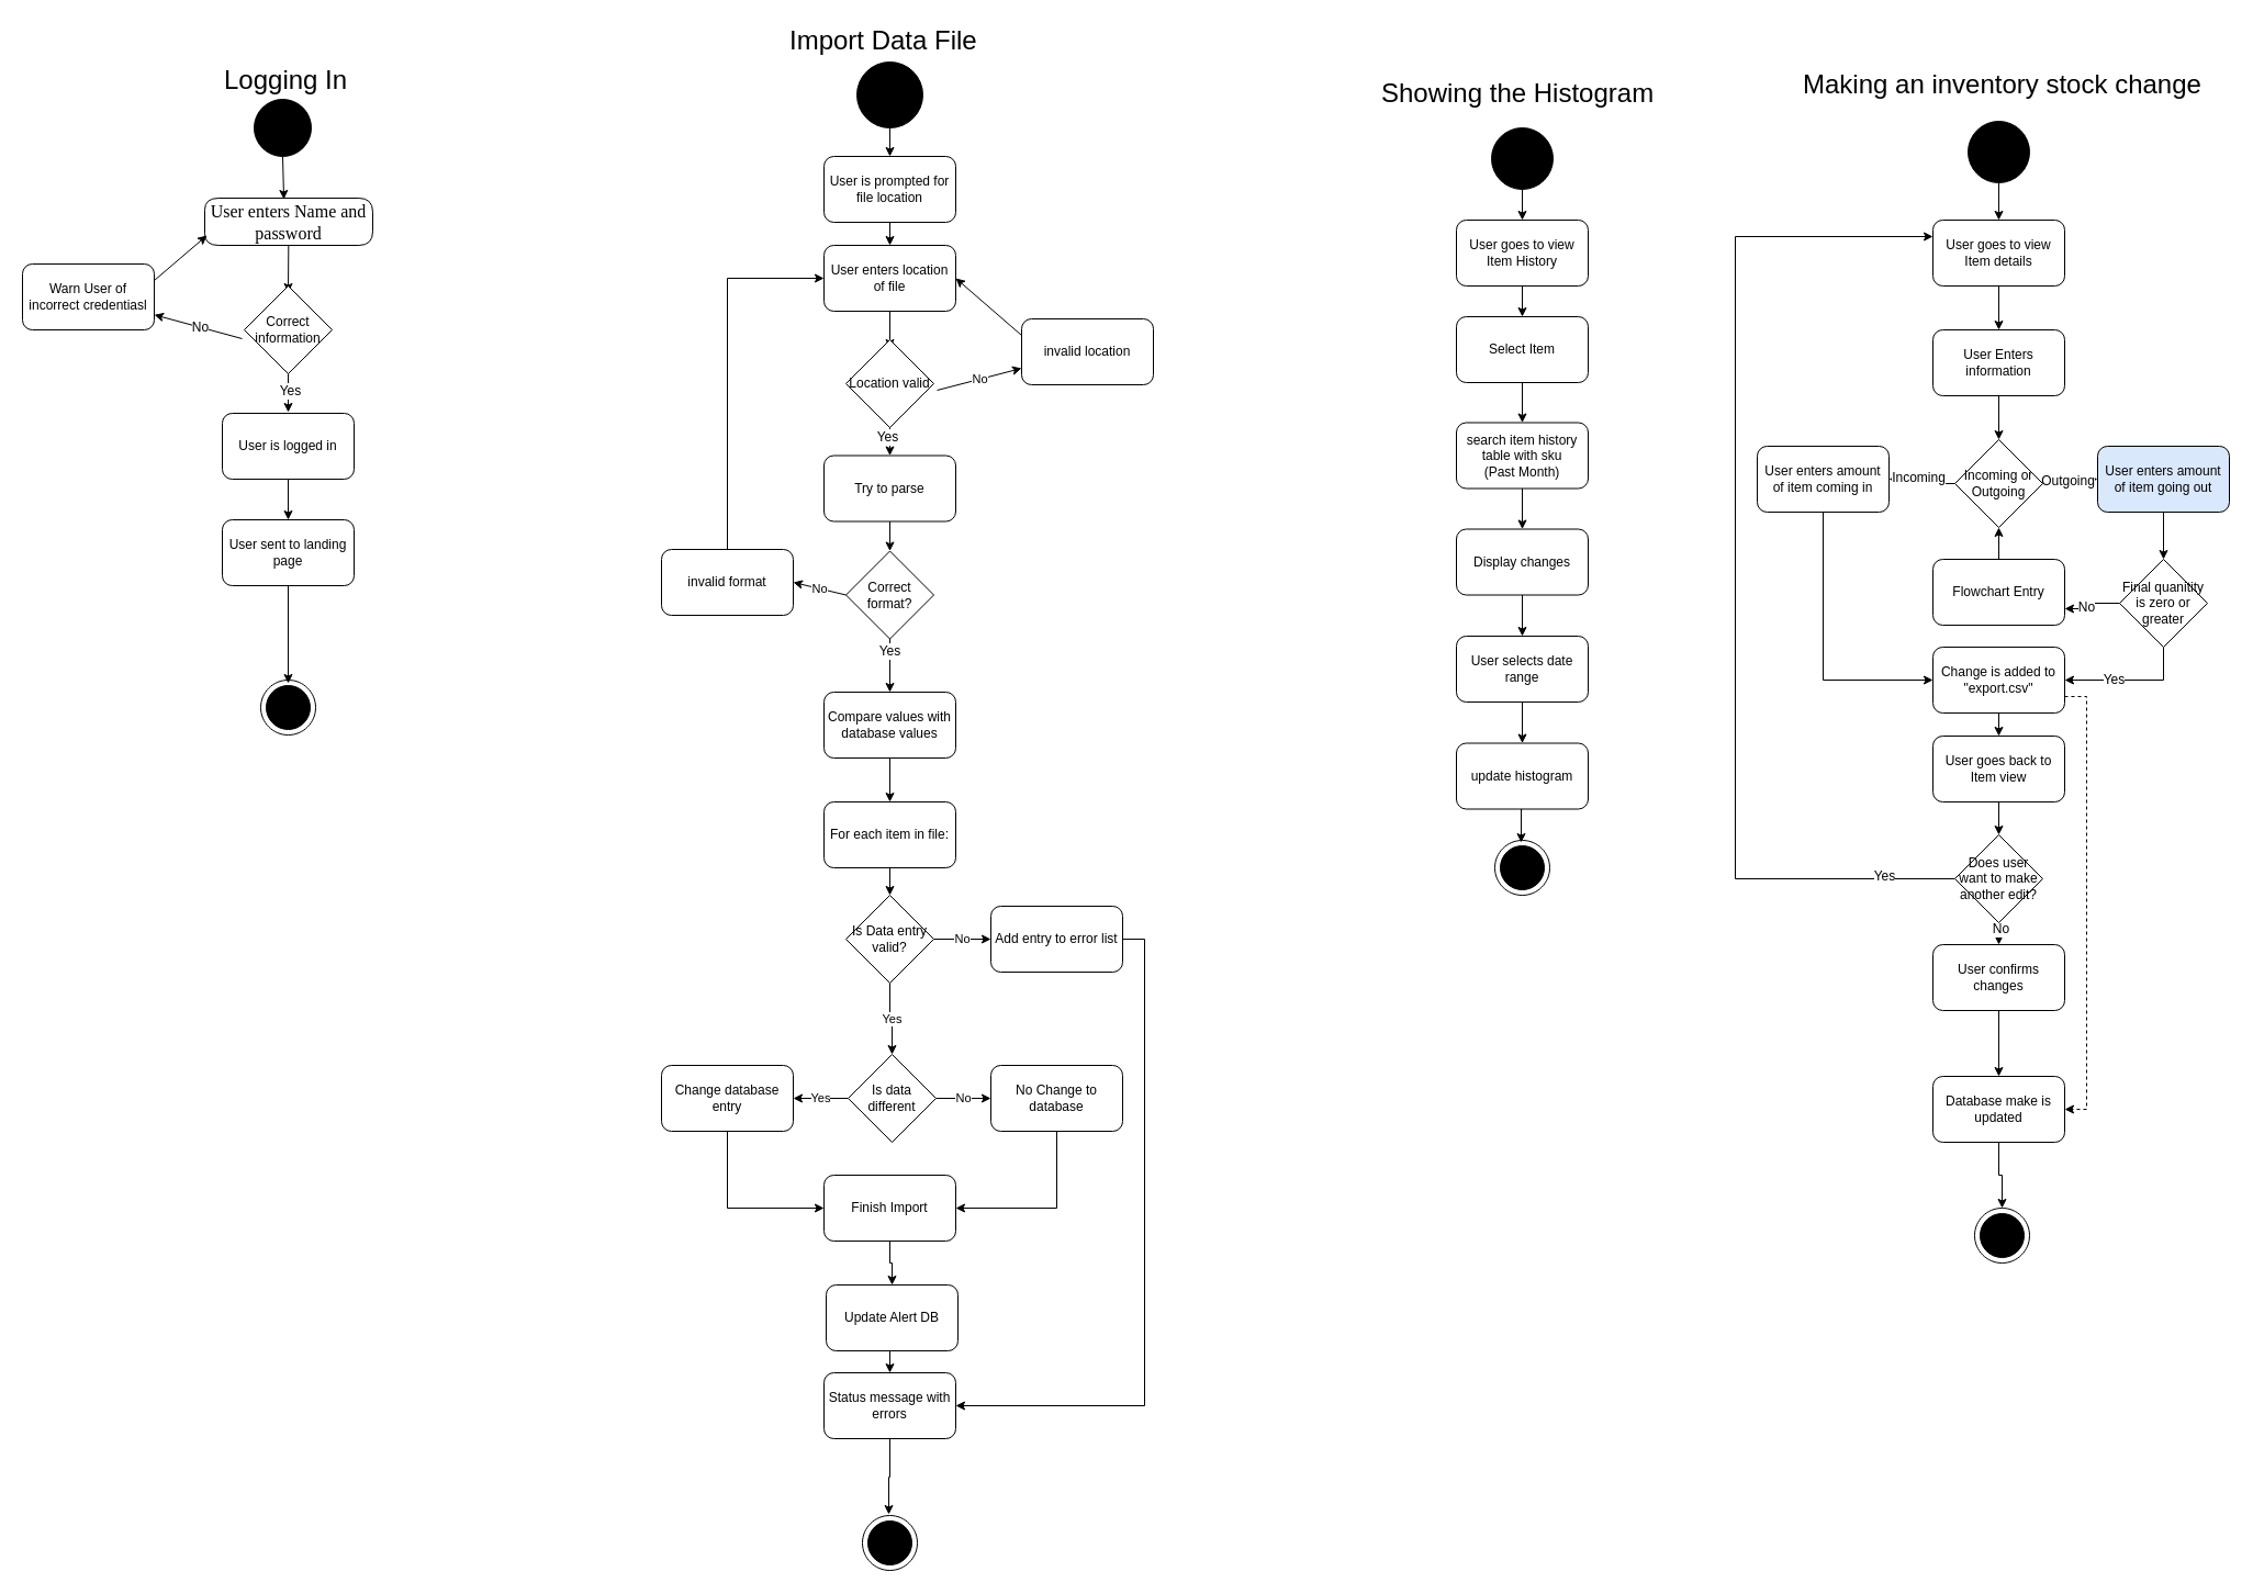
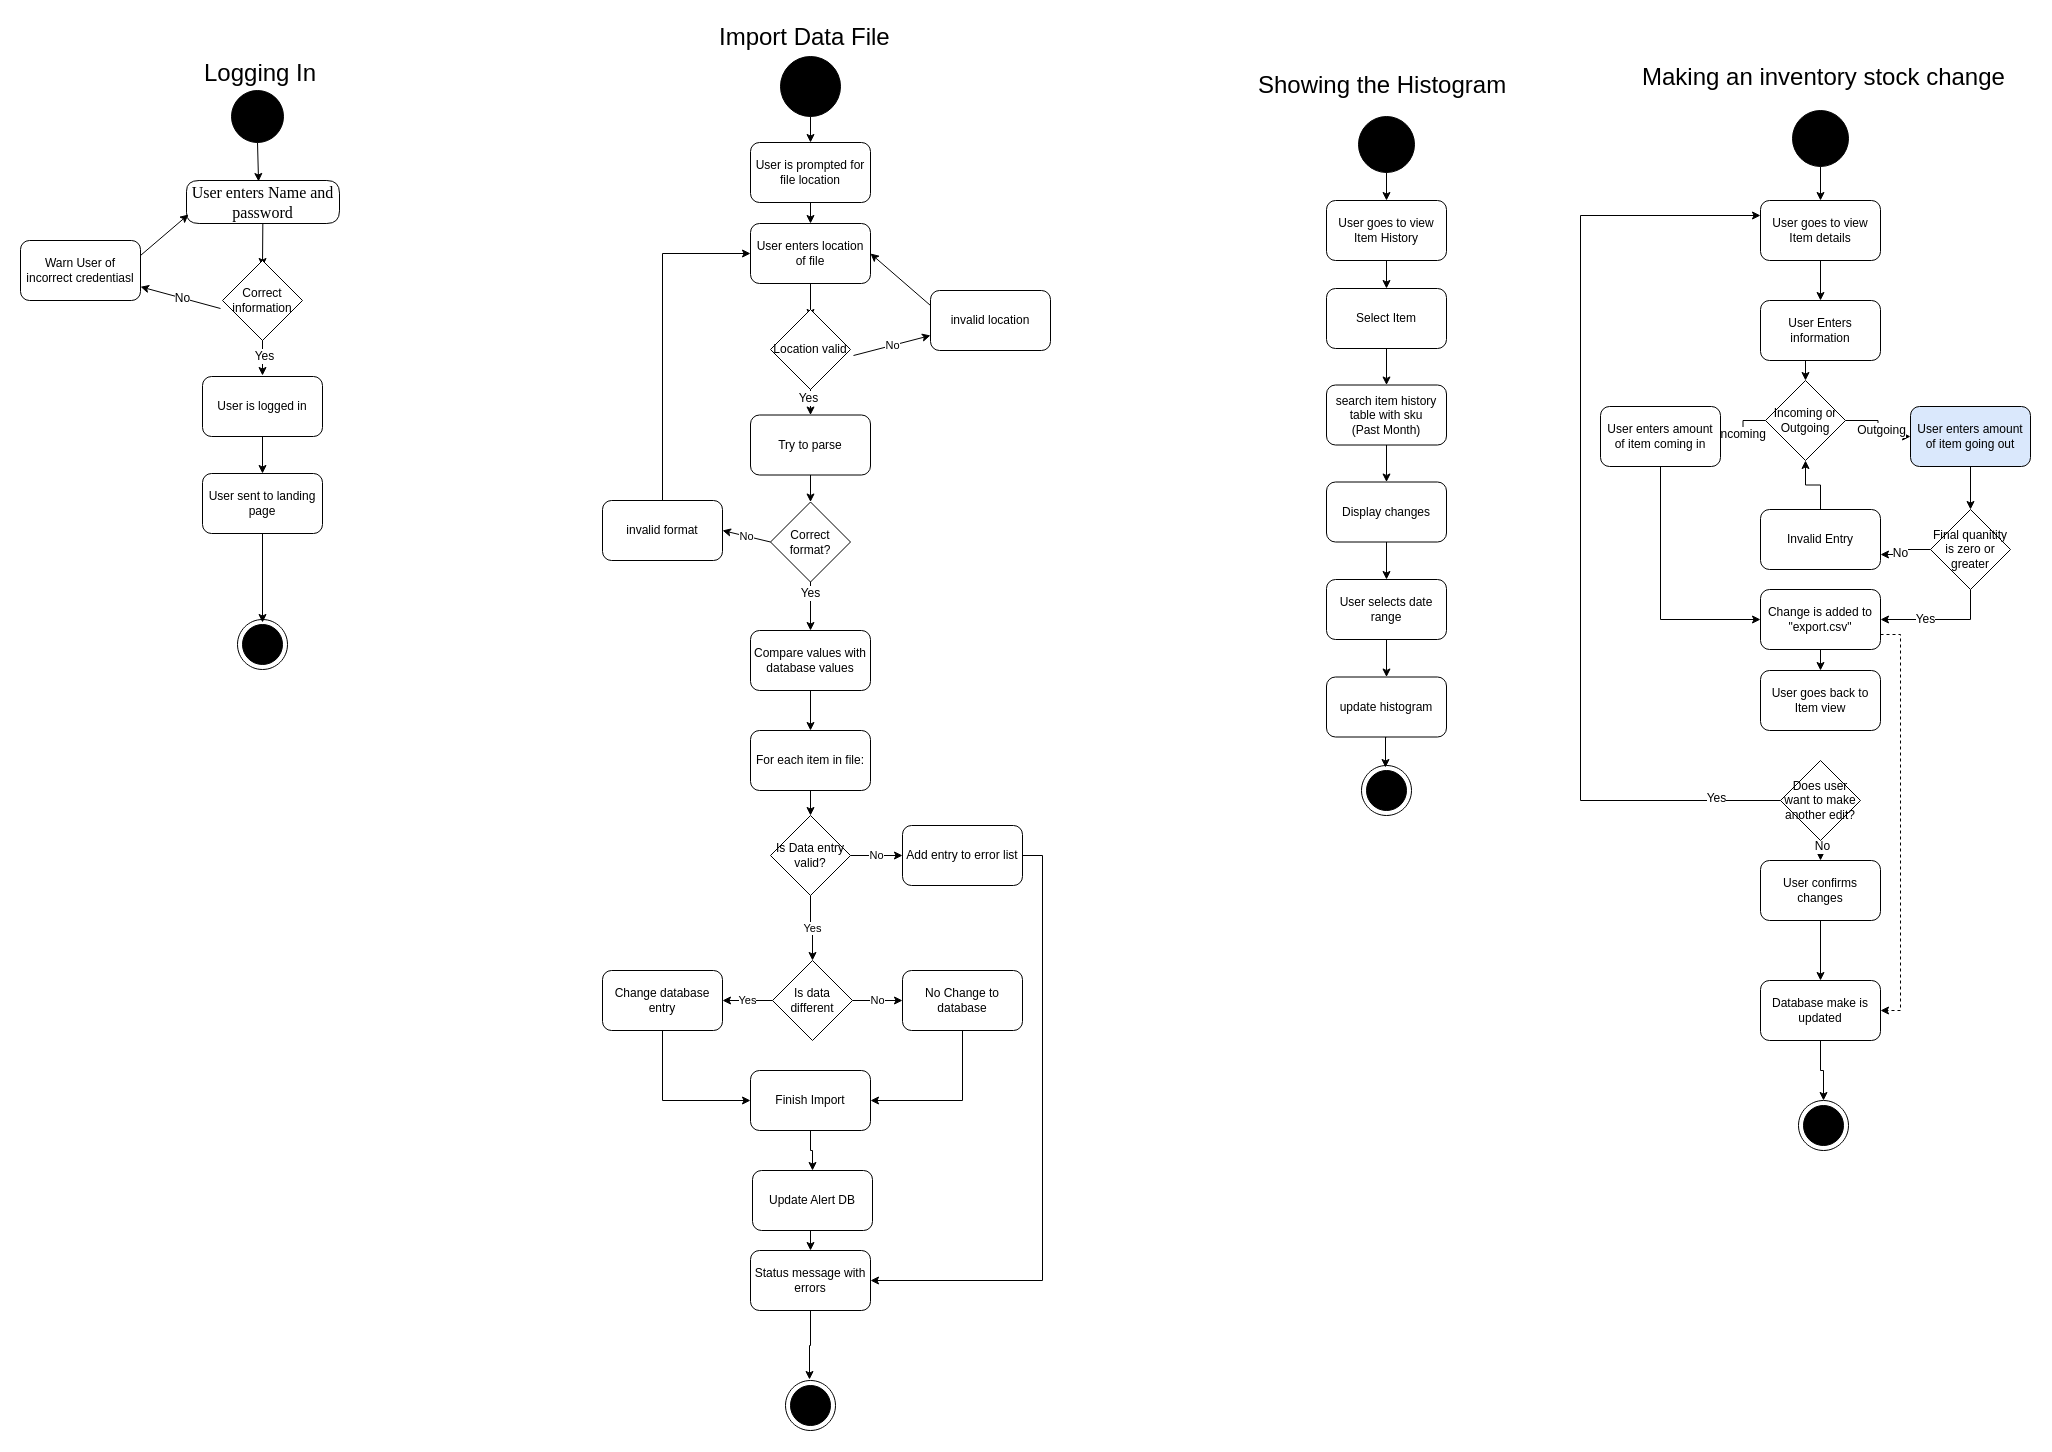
- <mxCell id="86" value="Incoming or Outgoing" style="rhombus;whiteSpace=wrap;html=1;fillColor=#FFFFFF;" parent="1" vertex="1"><mxGeometry x="1780" y="400" width="80" height="80" as="geometry" /></mxCell>
+ <mxCell id="86" value="Incoming or Outgoing" style="rhombus;whiteSpace=wrap;html=1;fillColor=#FFFFFF;" parent="1" vertex="1"><mxGeometry x="1765" y="380" width="80" height="80" as="geometry" /></mxCell>
- <mxCell id="102" value="Flowchart Entry" style="rounded=1;whiteSpace=wrap;html=1;fillColor=#FFFFFF;" parent="1" vertex="1"><mxGeometry x="1760" y="509" width="120" height="60" as="geometry" /></mxCell>
+ <mxCell id="102" value="Invalid Entry" style="rounded=1;whiteSpace=wrap;html=1;fillColor=#FFFFFF;" parent="1" vertex="1"><mxGeometry x="1760" y="509" width="120" height="60" as="geometry" /></mxCell>
- <mxCell id="108" style="edgeStyle=orthogonalEdgeStyle;rounded=0;orthogonalLoop=1;jettySize=auto;html=1;exitX=0.5;exitY=1;exitDx=0;exitDy=0;entryX=0.5;entryY=0;entryDx=0;entryDy=0;startArrow=none;startFill=0;endArrow=classic;endFill=1;" parent="1" source="109" target="107" edge="1"><mxGeometry relative="1" as="geometry" /></mxCell>
